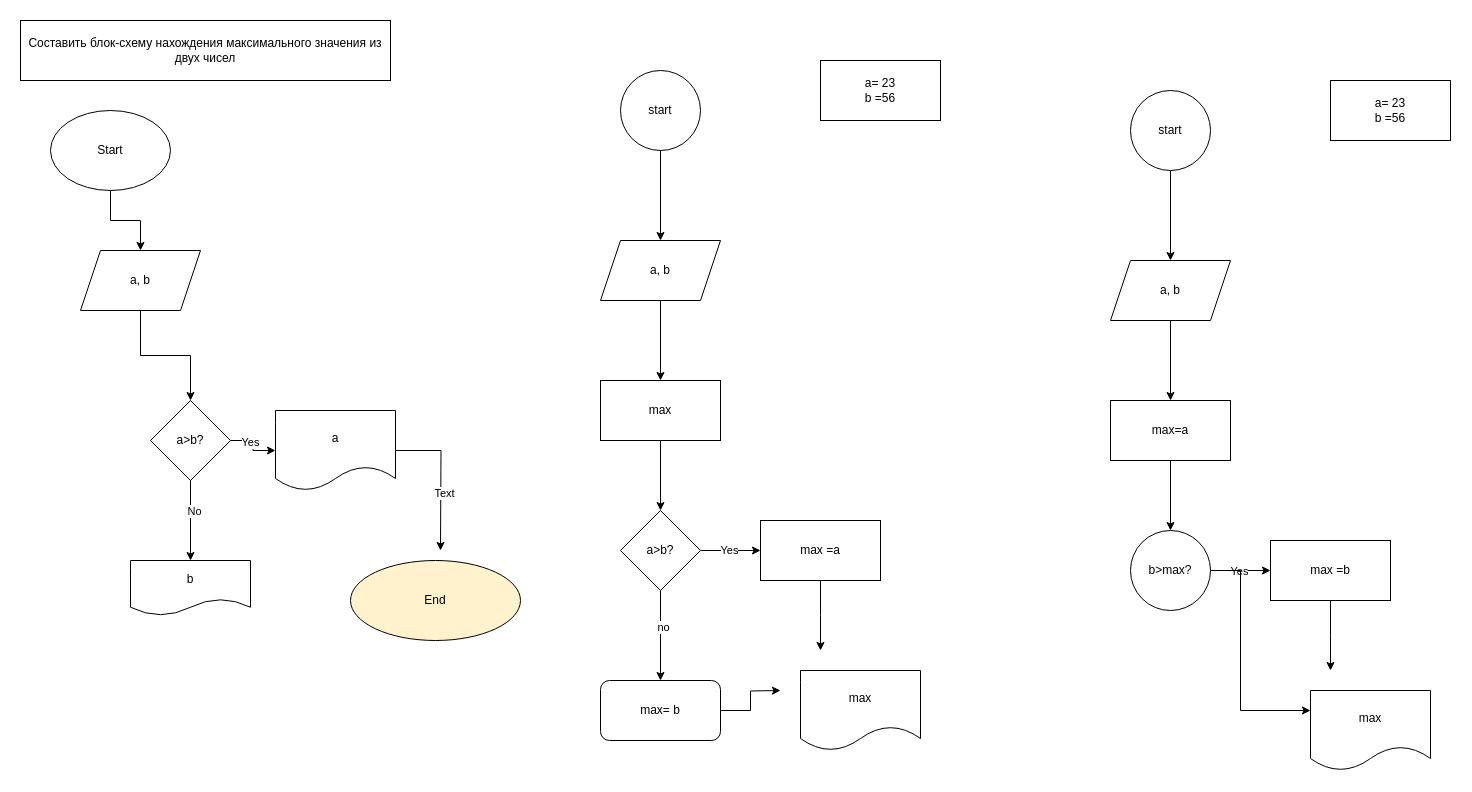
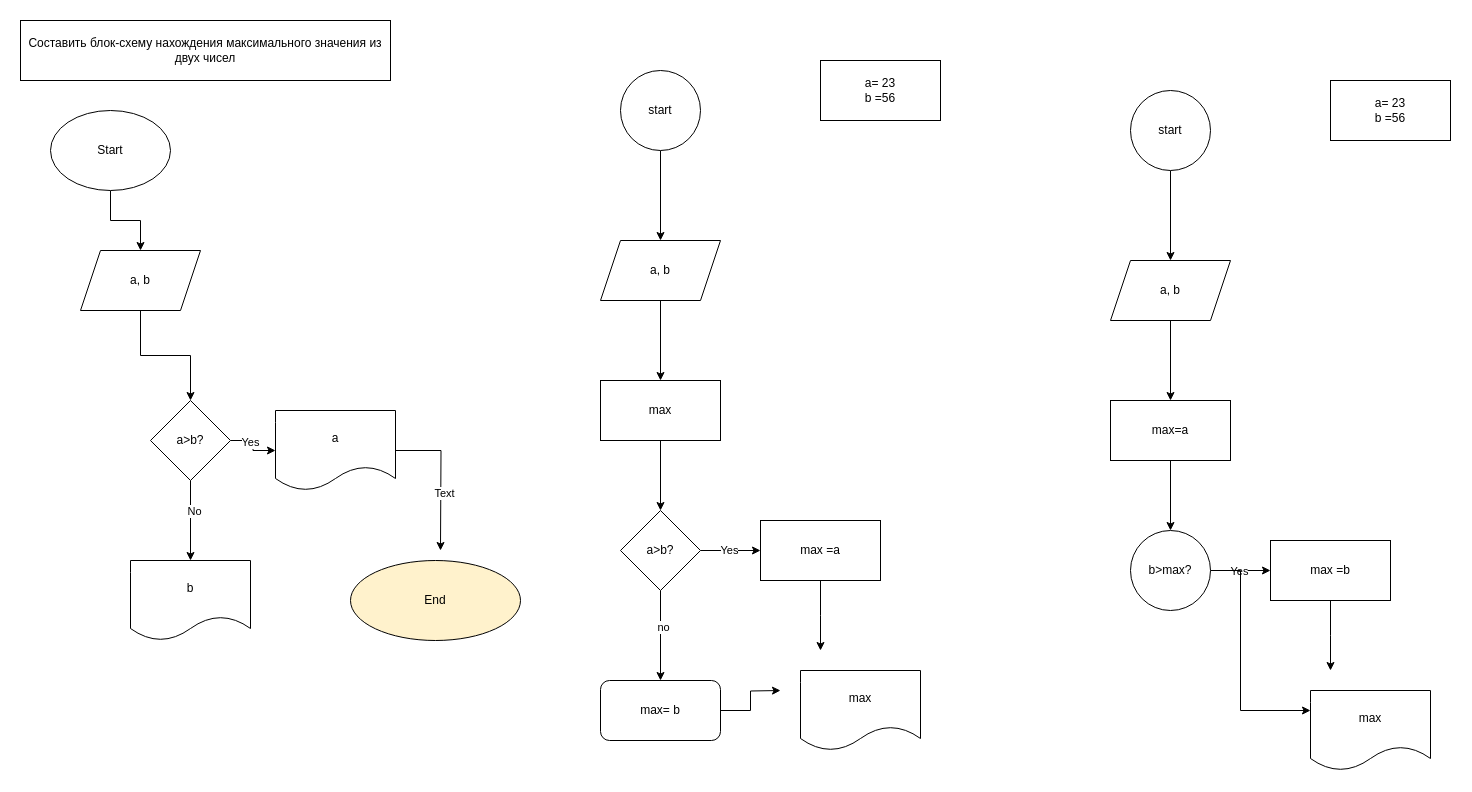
- <mxCell id="15" value="b" style="shape=document;whiteSpace=wrap;html=1;boundedLbl=1;" vertex="1" parent="1"><mxGeometry x="130" y="560" width="120" height="55" as="geometry" /></mxCell>
+ <mxCell id="15" value="b" style="shape=document;whiteSpace=wrap;html=1;boundedLbl=1;" vertex="1" parent="1"><mxGeometry x="130" y="560" width="120" height="80" as="geometry" /></mxCell>
